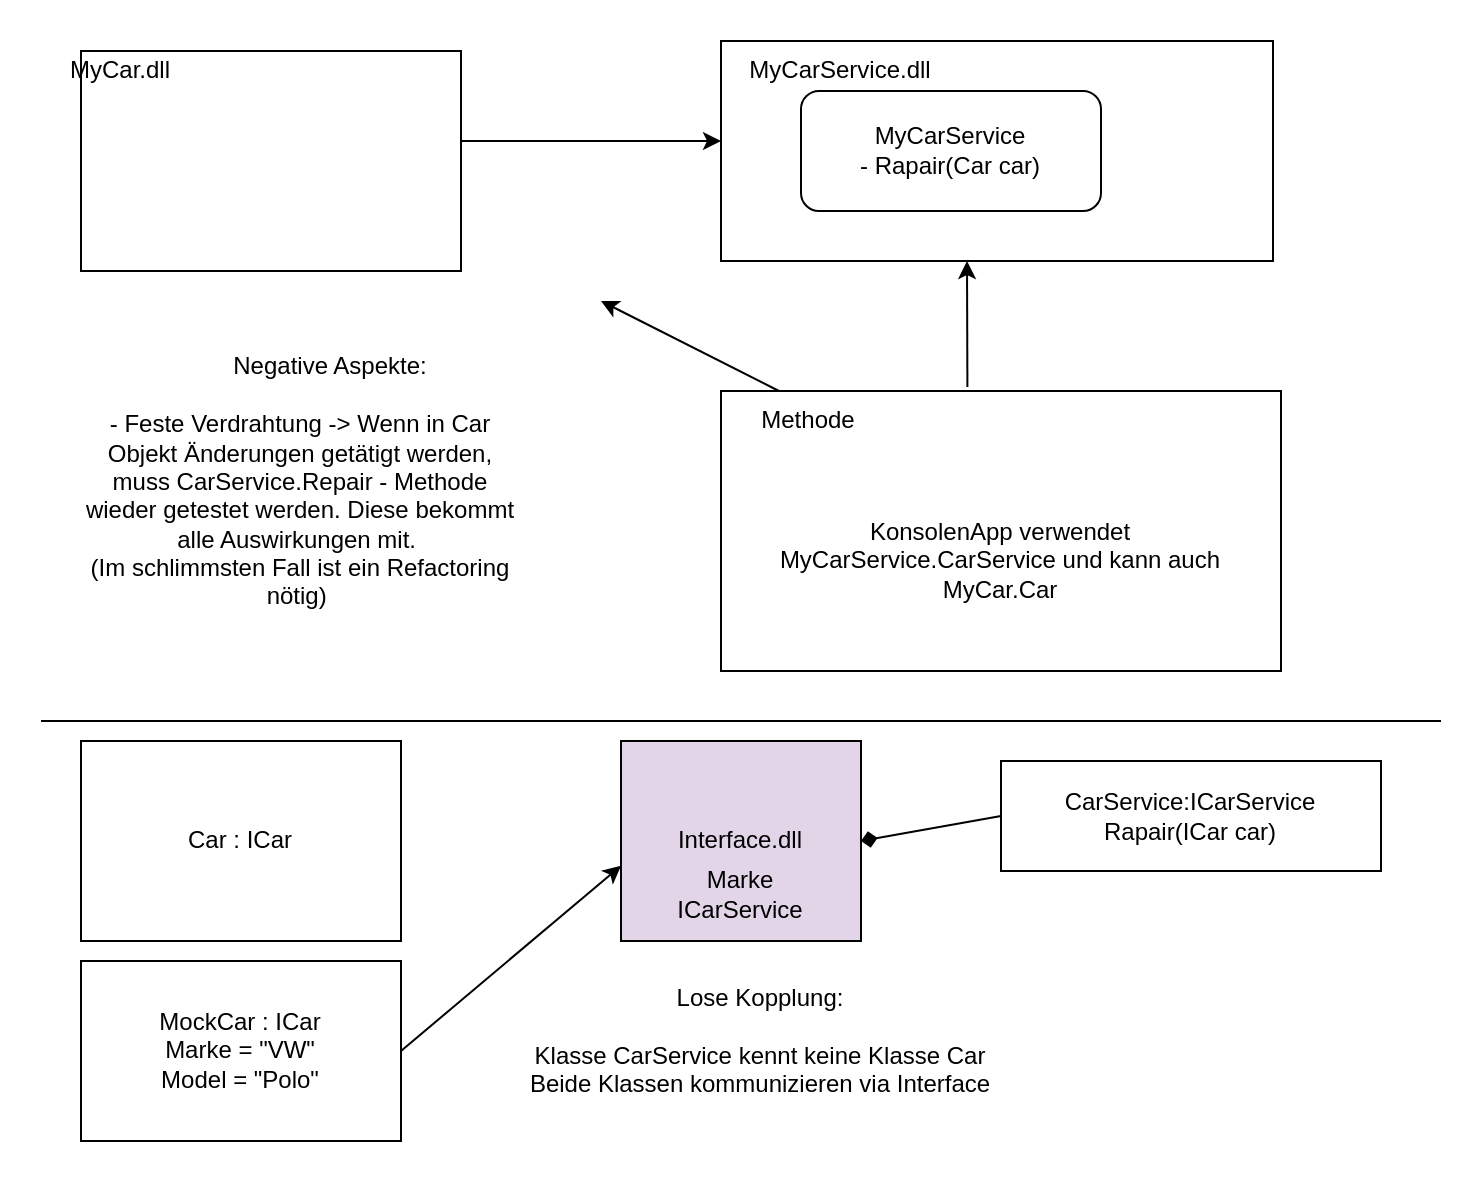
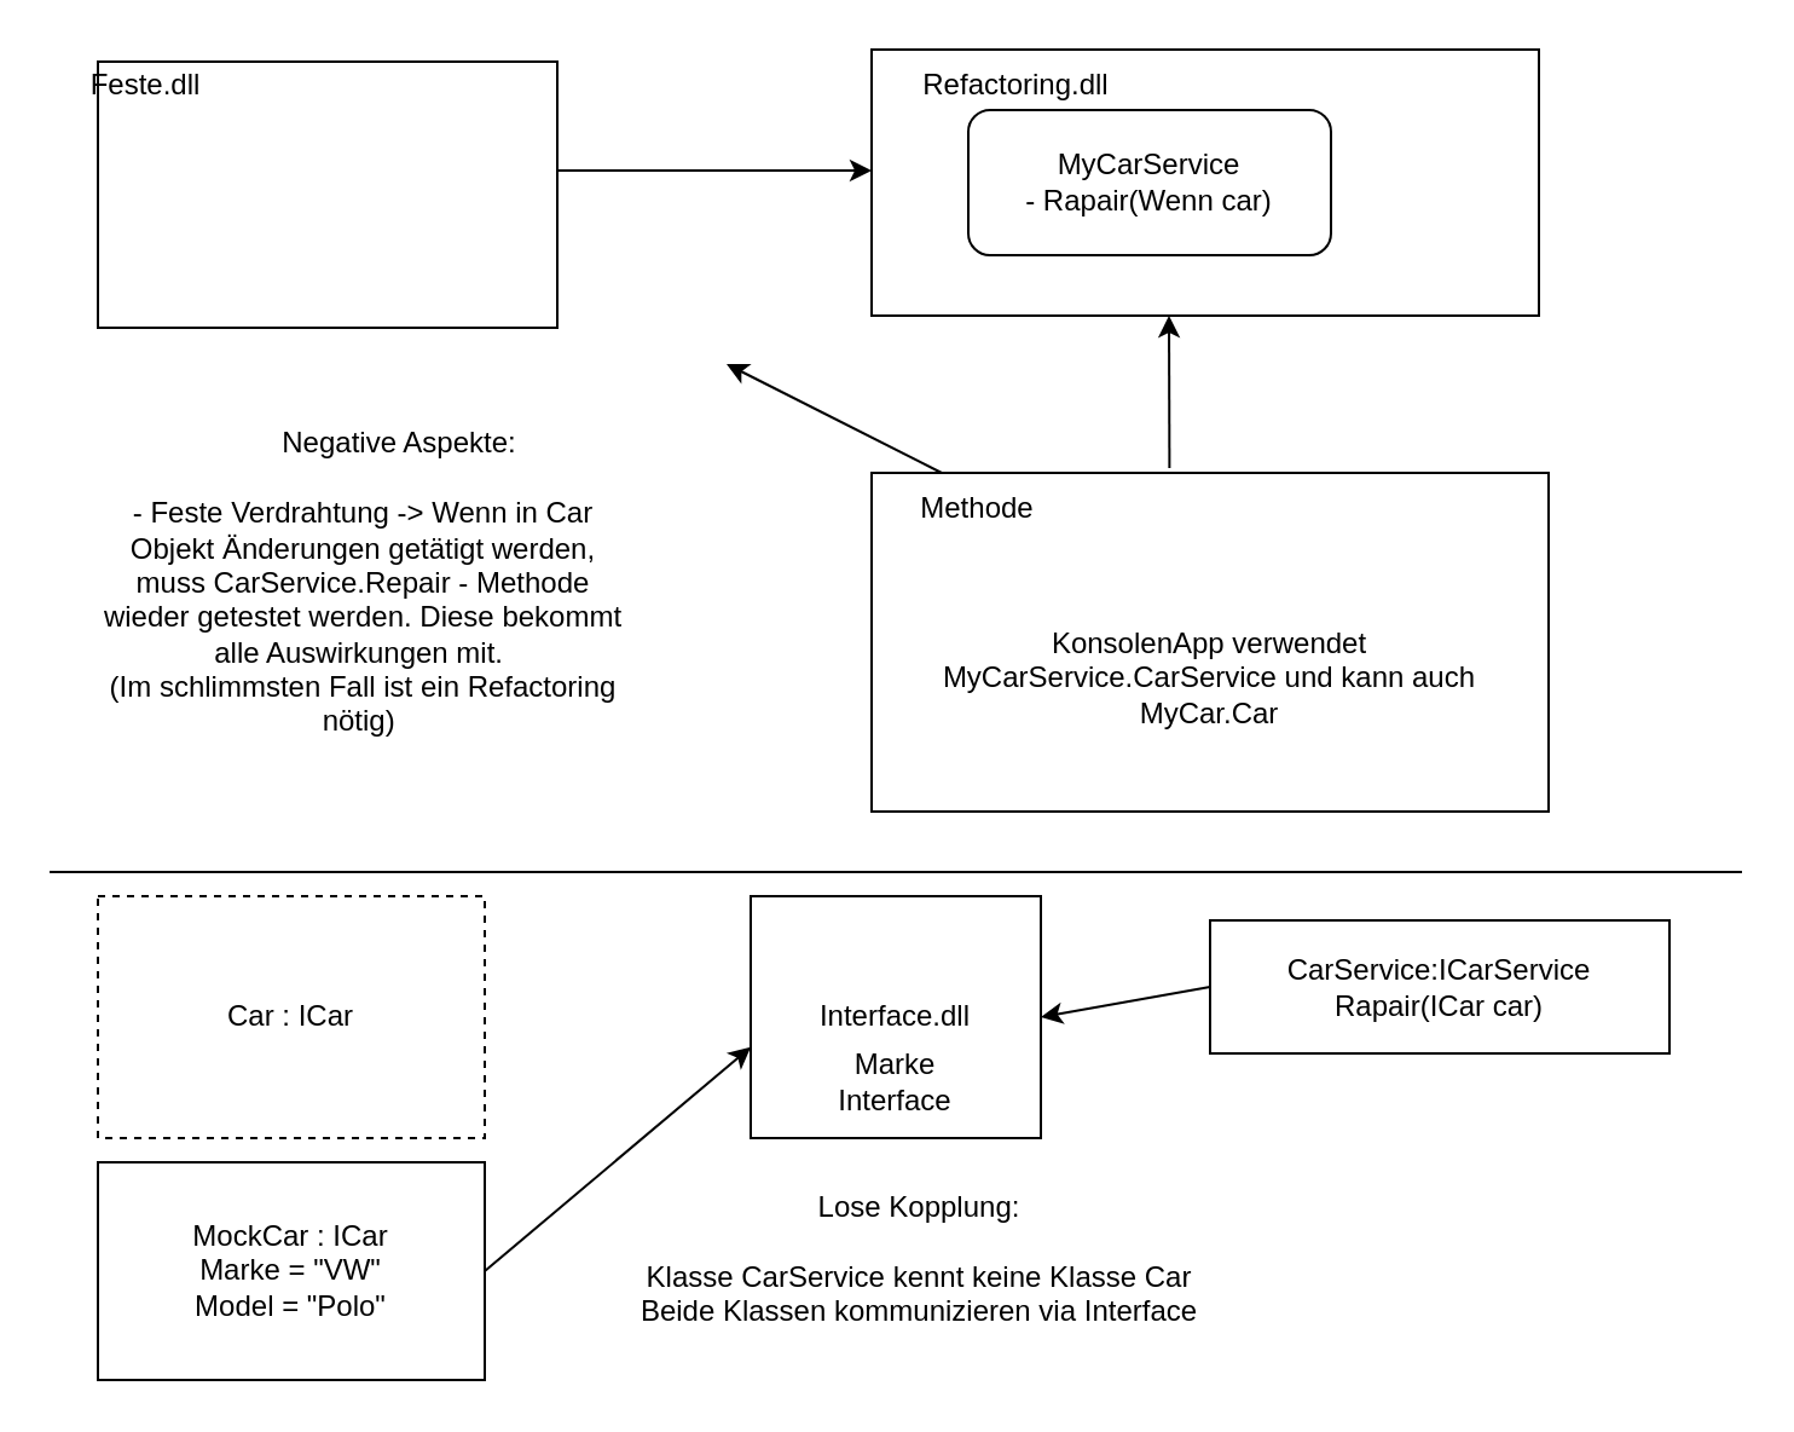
- <mxCell id="4" value="MyCar.dll" style="text;html=1;strokeColor=none;fillColor=none;align=center;verticalAlign=middle;whiteSpace=wrap;rounded=0;" vertex="1" parent="1"><mxGeometry x="30" y="20" width="60" height="30" as="geometry" /></mxCell>
+ <mxCell id="4" value="Feste.dll" style="text;html=1;strokeColor=none;fillColor=none;align=center;verticalAlign=middle;whiteSpace=wrap;rounded=0;" vertex="1" parent="1"><mxGeometry x="30" y="20" width="60" height="30" as="geometry" /></mxCell>
- <mxCell id="5" value="MyCarService.dll" style="text;html=1;strokeColor=none;fillColor=none;align=center;verticalAlign=middle;whiteSpace=wrap;rounded=0;" vertex="1" parent="1"><mxGeometry x="390" y="20" width="60" height="30" as="geometry" /></mxCell>
+ <mxCell id="5" value="Refactoring.dll" style="text;html=1;strokeColor=none;fillColor=none;align=center;verticalAlign=middle;whiteSpace=wrap;rounded=0;" vertex="1" parent="1"><mxGeometry x="390" y="20" width="60" height="30" as="geometry" /></mxCell>
- <mxCell id="6" value="MyCarService&lt;br&gt;- Rapair(Car car)" style="rounded=1;whiteSpace=wrap;html=1;" vertex="1" parent="1"><mxGeometry x="400" y="45" width="150" height="60" as="geometry" /></mxCell>
+ <mxCell id="6" value="MyCarService&lt;br&gt;- Rapair(Wenn car)" style="rounded=1;whiteSpace=wrap;html=1;" vertex="1" parent="1"><mxGeometry x="400" y="45" width="150" height="60" as="geometry" /></mxCell>
- <mxCell id="20" value="" style="endArrow=diamond;html=1;rounded=0;exitX=0;exitY=0.5;exitDx=0;exitDy=0;entryX=1;entryY=0.5;entryDx=0;entryDy=0;" edge="1" parent="1" source="19" target="15"><mxGeometry width="50" height="50" relative="1" as="geometry"><mxPoint x="340" y="460" as="sourcePoint" /><mxPoint x="390" y="410" as="targetPoint" /></mxGeometry></mxCell>
+ <mxCell id="20" value="" style="endArrow=classic;html=1;rounded=0;exitX=0;exitY=0.5;exitDx=0;exitDy=0;entryX=1;entryY=0.5;entryDx=0;entryDy=0;" edge="1" parent="1" source="19" target="15"><mxGeometry width="50" height="50" relative="1" as="geometry"><mxPoint x="340" y="460" as="sourcePoint" /><mxPoint x="390" y="410" as="targetPoint" /></mxGeometry></mxCell>
- <mxCell id="18" value="Car : ICar" style="rounded=0;whiteSpace=wrap;html=1;" vertex="1" parent="1"><mxGeometry x="40" y="370" width="160" height="100" as="geometry" /></mxCell>
+ <mxCell id="18" value="Car : ICar" style="rounded=0;whiteSpace=wrap;html=1;dashed=1;" vertex="1" parent="1"><mxGeometry x="40" y="370" width="160" height="100" as="geometry" /></mxCell>
- <mxCell id="15" value="Interface.dll" style="rounded=0;whiteSpace=wrap;html=1;fillColor=#e1d5e7;" vertex="1" parent="1"><mxGeometry x="310" y="370" width="120" height="100" as="geometry" /></mxCell>
+ <mxCell id="15" value="Interface.dll" style="rounded=0;whiteSpace=wrap;html=1;" vertex="1" parent="1"><mxGeometry x="310" y="370" width="120" height="100" as="geometry" /></mxCell>
- <mxCell id="17" value="ICarService" style="text;html=1;strokeColor=none;fillColor=none;align=center;verticalAlign=middle;whiteSpace=wrap;rounded=0;" vertex="1" parent="1"><mxGeometry x="340" y="440" width="60" height="30" as="geometry" /></mxCell>
+ <mxCell id="17" value="Interface" style="text;html=1;strokeColor=none;fillColor=none;align=center;verticalAlign=middle;whiteSpace=wrap;rounded=0;" vertex="1" parent="1"><mxGeometry x="340" y="440" width="60" height="30" as="geometry" /></mxCell>
